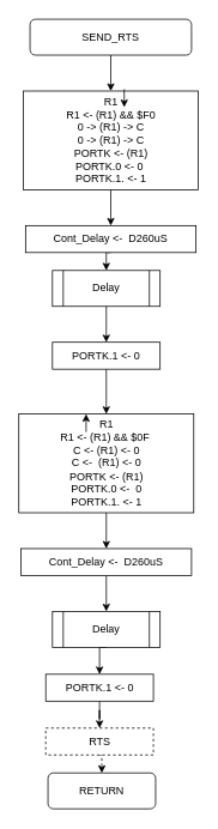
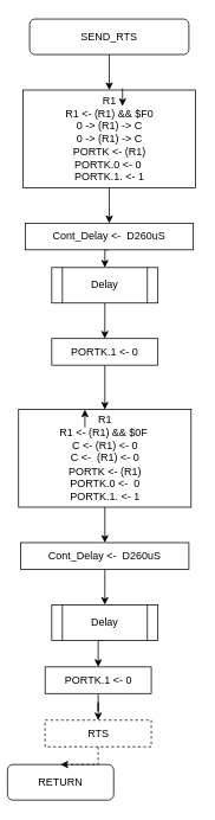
- <mxCell id="23" value="RETURN" style="rounded=1;whiteSpace=wrap;html=1;" vertex="1" parent="1"><mxGeometry x="53" y="860" width="120" height="40" as="geometry" /></mxCell>
+ <mxCell id="23" value="RETURN" style="rounded=1;whiteSpace=wrap;html=1;" vertex="1" parent="1"><mxGeometry x="8" y="860" width="120" height="40" as="geometry" /></mxCell>
